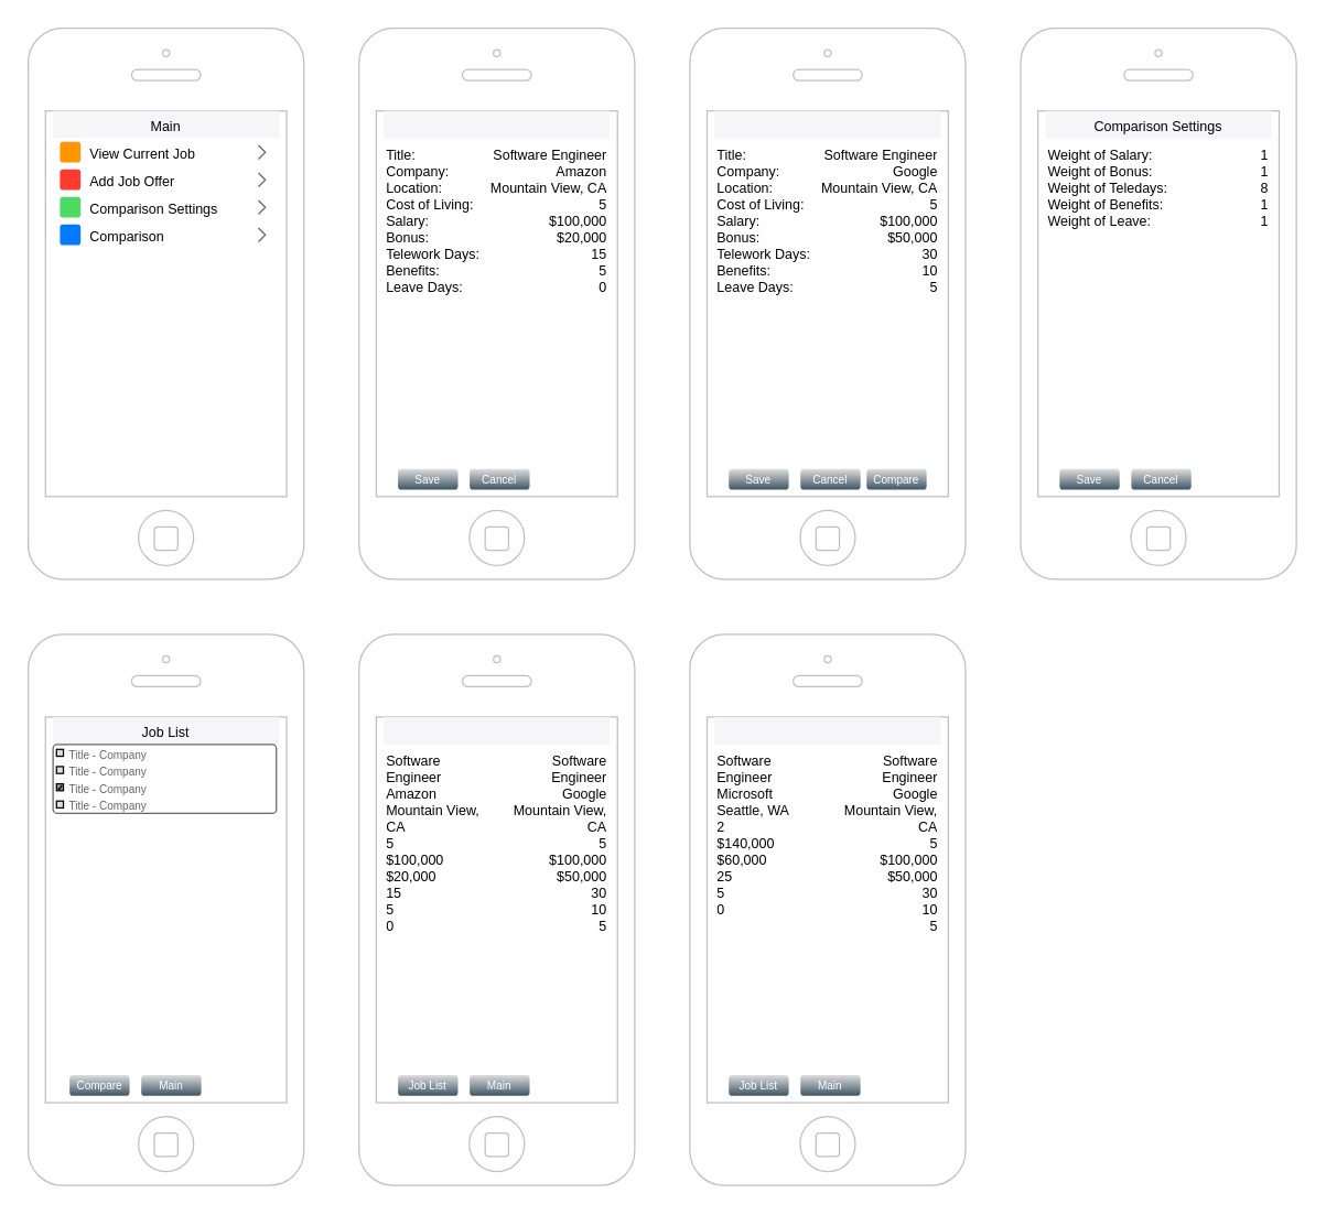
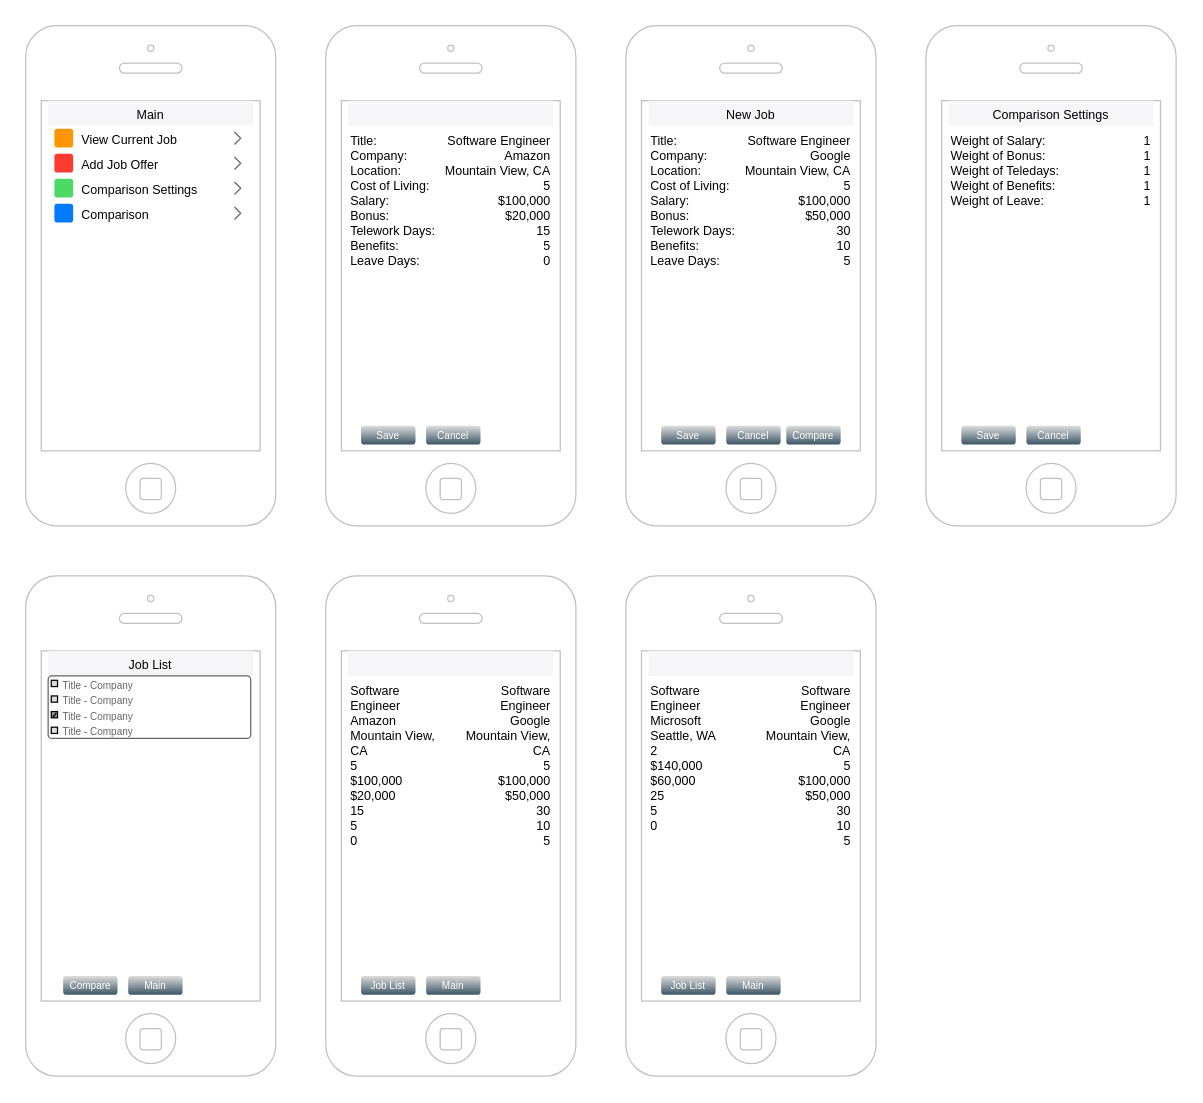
+ <mxCell id="10" value="New Job" style="text;fontSize=10;verticalAlign=middle;align=center;spacingTop=2;" parent="9" vertex="1"><mxGeometry x="55" width="54" height="20" as="geometry" /></mxCell>
- <mxCell id="32" value="&lt;div&gt;1&lt;/div&gt;&lt;div&gt;1&lt;/div&gt;&lt;div&gt;8&lt;/div&gt;&lt;div&gt;1&lt;/div&gt;&lt;div&gt;1&lt;br&gt;&lt;/div&gt;" style="text;strokeColor=none;fillColor=none;html=1;whiteSpace=wrap;verticalAlign=top;overflow=hidden;align=right;fontSize=10;" parent="1" vertex="1"><mxGeometry x="822" y="100" width="100" height="160" as="geometry" /></mxCell>
+ <mxCell id="32" value="&lt;div&gt;1&lt;/div&gt;&lt;div&gt;1&lt;/div&gt;&lt;div&gt;1&lt;/div&gt;&lt;div&gt;1&lt;/div&gt;&lt;div&gt;1&lt;br&gt;&lt;/div&gt;" style="text;strokeColor=none;fillColor=none;html=1;whiteSpace=wrap;verticalAlign=top;overflow=hidden;align=right;fontSize=10;" parent="1" vertex="1"><mxGeometry x="822" y="100" width="100" height="160" as="geometry" /></mxCell>
